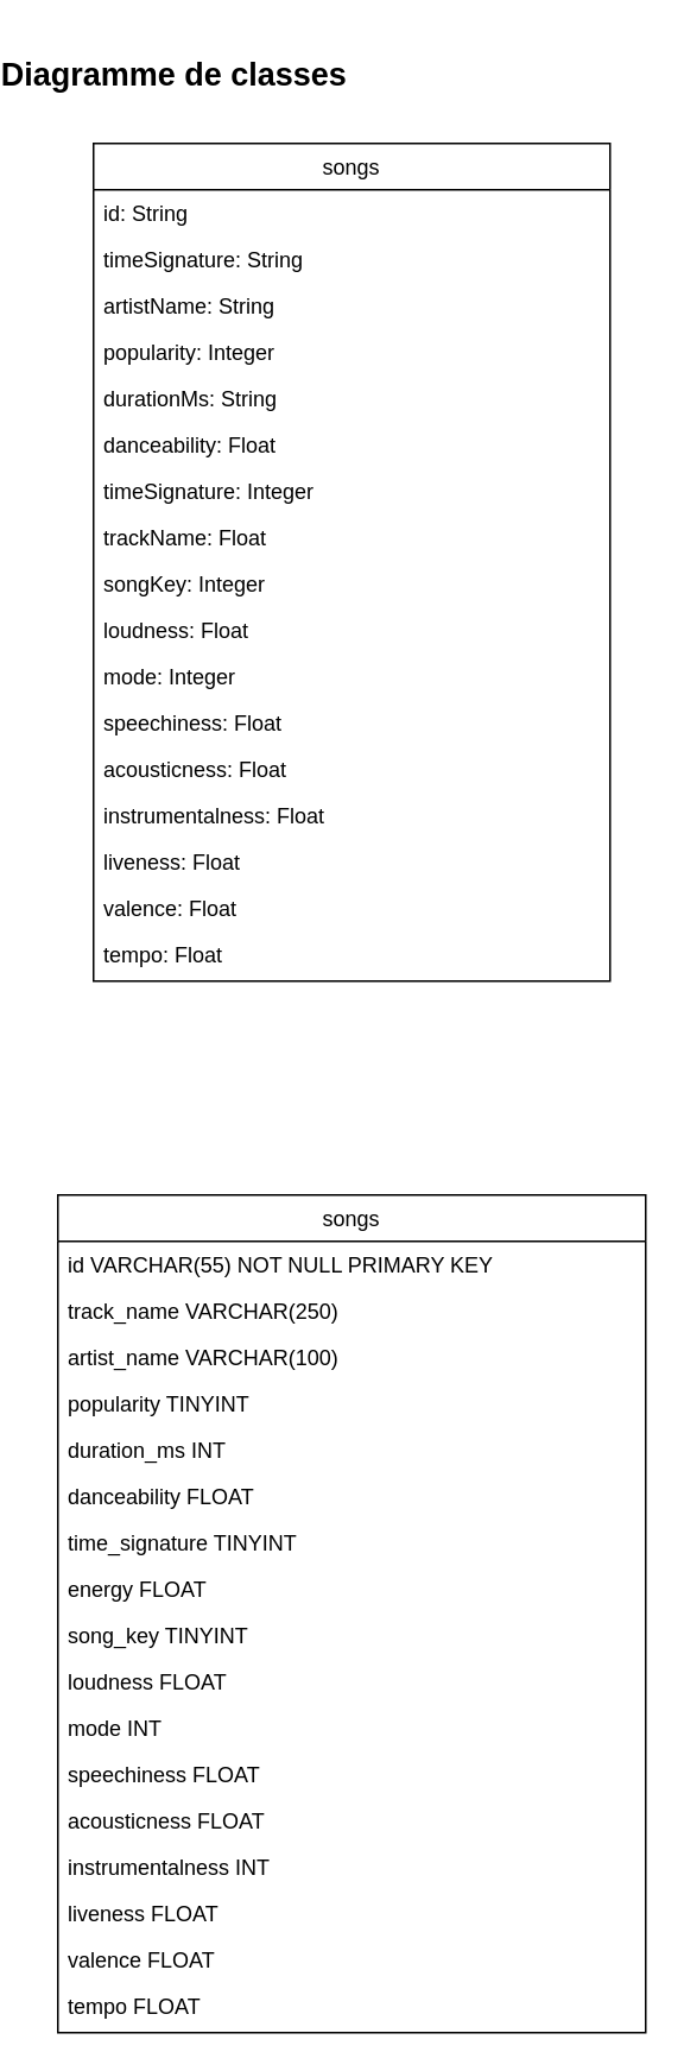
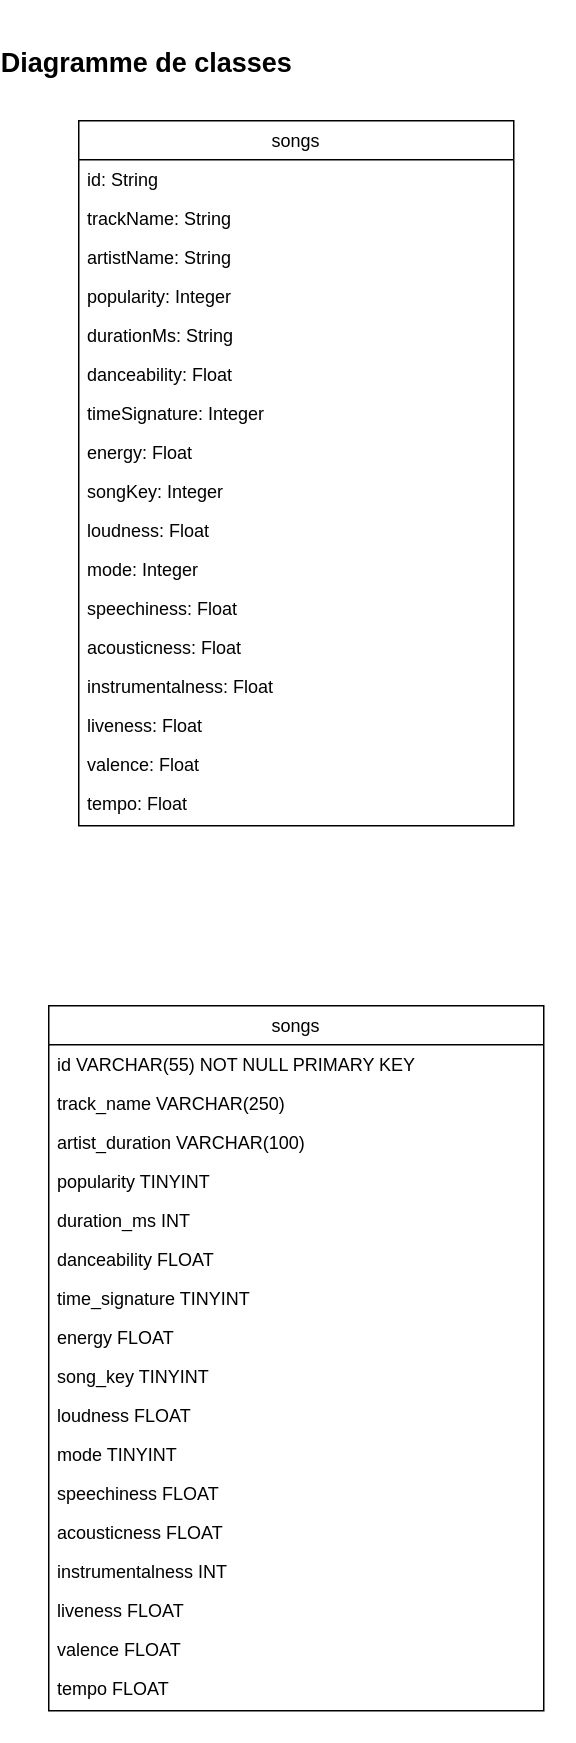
- <mxCell id="4" value="timeSignature: String" style="text;align=left;verticalAlign=top;spacingLeft=4;spacingRight=4;overflow=hidden;rotatable=0;points=[[0,0.5],[1,0.5]];portConstraint=eastwest;rounded=0;shadow=0;html=0;" parent="2" vertex="1"><mxGeometry y="52" width="290" height="26" as="geometry" /></mxCell>
+ <mxCell id="4" value="trackName: String" style="text;align=left;verticalAlign=top;spacingLeft=4;spacingRight=4;overflow=hidden;rotatable=0;points=[[0,0.5],[1,0.5]];portConstraint=eastwest;rounded=0;shadow=0;html=0;" parent="2" vertex="1"><mxGeometry y="52" width="290" height="26" as="geometry" /></mxCell>
- <mxCell id="10" value="trackName: Float" style="text;align=left;verticalAlign=top;spacingLeft=4;spacingRight=4;overflow=hidden;rotatable=0;points=[[0,0.5],[1,0.5]];portConstraint=eastwest;" parent="2" vertex="1"><mxGeometry y="208" width="290" height="26" as="geometry" /></mxCell>
+ <mxCell id="10" value="energy: Float" style="text;align=left;verticalAlign=top;spacingLeft=4;spacingRight=4;overflow=hidden;rotatable=0;points=[[0,0.5],[1,0.5]];portConstraint=eastwest;" parent="2" vertex="1"><mxGeometry y="208" width="290" height="26" as="geometry" /></mxCell>
- <mxCell id="24" value="artist_name VARCHAR(100)" style="text;align=left;verticalAlign=top;spacingLeft=4;spacingRight=4;overflow=hidden;rotatable=0;points=[[0,0.5],[1,0.5]];portConstraint=eastwest;rounded=0;shadow=0;html=0;" parent="21" vertex="1"><mxGeometry y="78" width="330" height="26" as="geometry" /></mxCell>
+ <mxCell id="24" value="artist_duration VARCHAR(100)" style="text;align=left;verticalAlign=top;spacingLeft=4;spacingRight=4;overflow=hidden;rotatable=0;points=[[0,0.5],[1,0.5]];portConstraint=eastwest;rounded=0;shadow=0;html=0;" parent="21" vertex="1"><mxGeometry y="78" width="330" height="26" as="geometry" /></mxCell>
- <mxCell id="32" value="mode INT" style="text;align=left;verticalAlign=top;spacingLeft=4;spacingRight=4;overflow=hidden;rotatable=0;points=[[0,0.5],[1,0.5]];portConstraint=eastwest;" parent="21" vertex="1"><mxGeometry y="286" width="330" height="26" as="geometry" /></mxCell>
+ <mxCell id="32" value="mode TINYINT" style="text;align=left;verticalAlign=top;spacingLeft=4;spacingRight=4;overflow=hidden;rotatable=0;points=[[0,0.5],[1,0.5]];portConstraint=eastwest;" parent="21" vertex="1"><mxGeometry y="286" width="330" height="26" as="geometry" /></mxCell>
